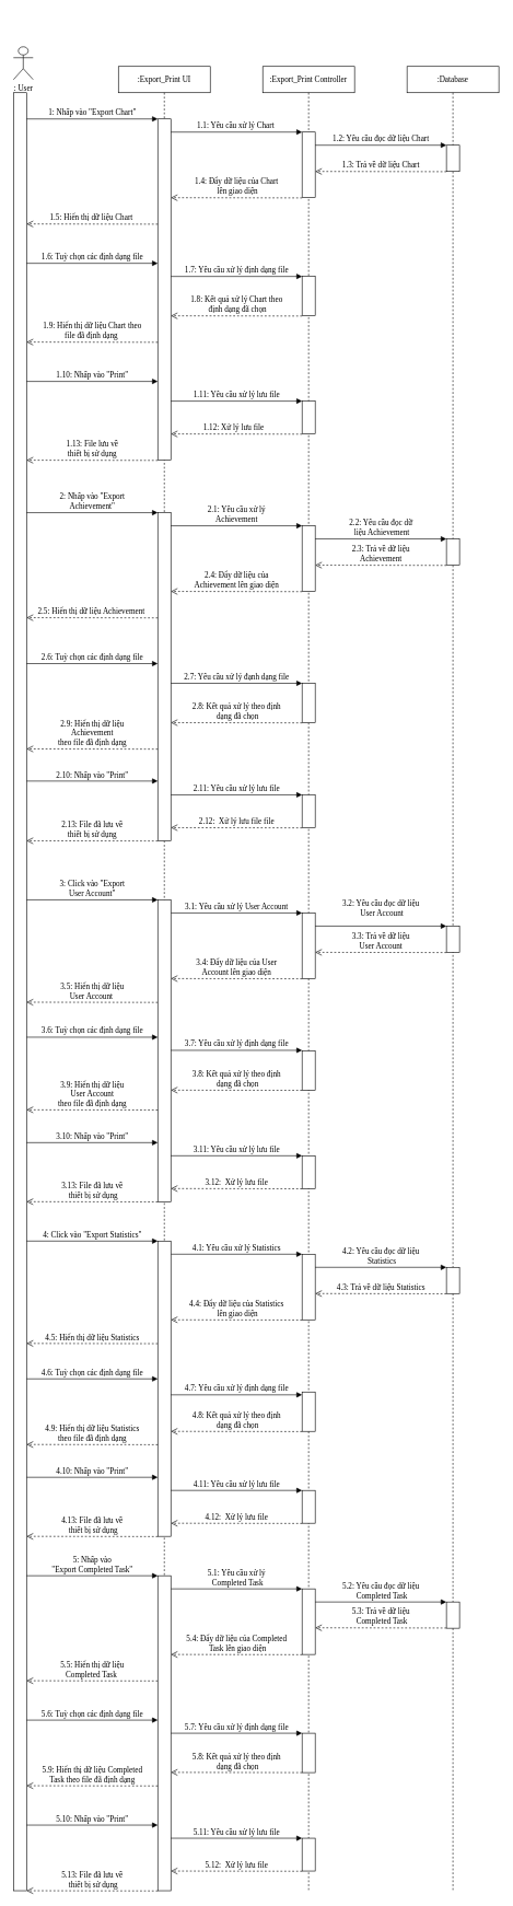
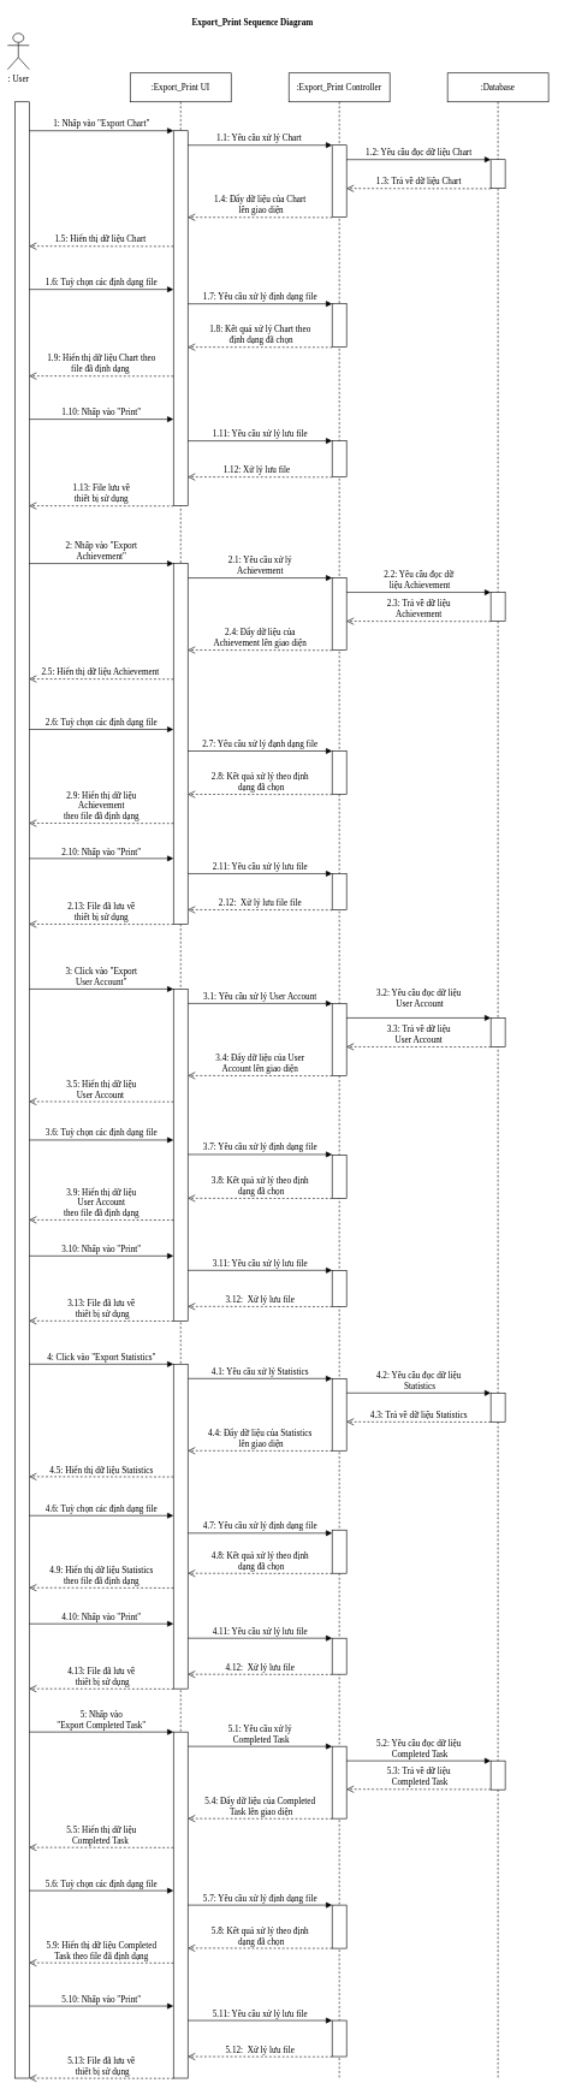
+ <mxCell id="106" value="&lt;font style=&quot;font-size: 12px;&quot;&gt;&lt;b style=&quot;font-size: 12px;&quot;&gt;Export_Print Sequence Diagram&lt;/b&gt;&lt;/font&gt;" style="text;html=1;strokeColor=none;fillColor=none;align=center;verticalAlign=middle;whiteSpace=wrap;rounded=0;fontFamily=Verdana;fontSize=12;" parent="1" vertex="1"><mxGeometry x="170" width="360" height="20" as="geometry" y="20" /></mxCell>
- <mxCell id="19" value=": User" style="shape=umlActor;verticalLabelPosition=bottom;verticalAlign=top;html=1;fontFamily=Verdana;fontSize=12;" parent="1" vertex="1"><mxGeometry x="20" y="70" width="30" height="50" as="geometry" /></mxCell>
+ <mxCell id="19" value=": User" style="shape=umlActor;verticalLabelPosition=bottom;verticalAlign=top;html=1;fontFamily=Verdana;fontSize=12;" parent="1" vertex="1"><mxGeometry x="10" y="45" width="30" height="50" as="geometry" /></mxCell>
